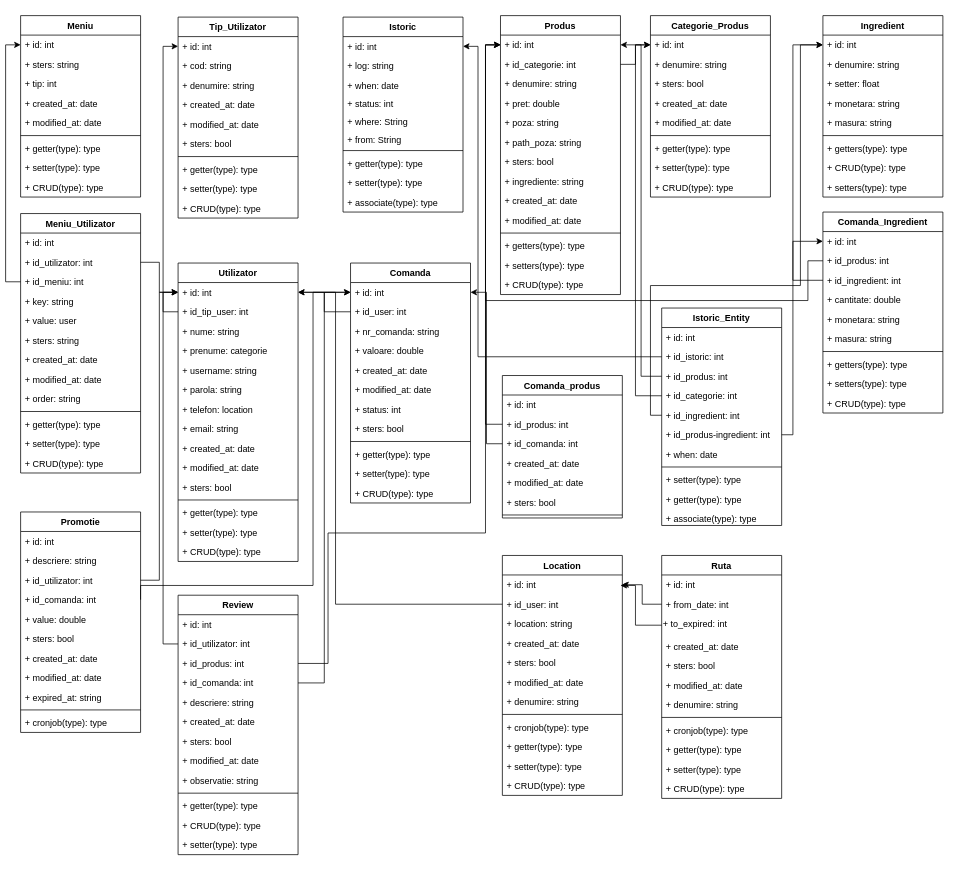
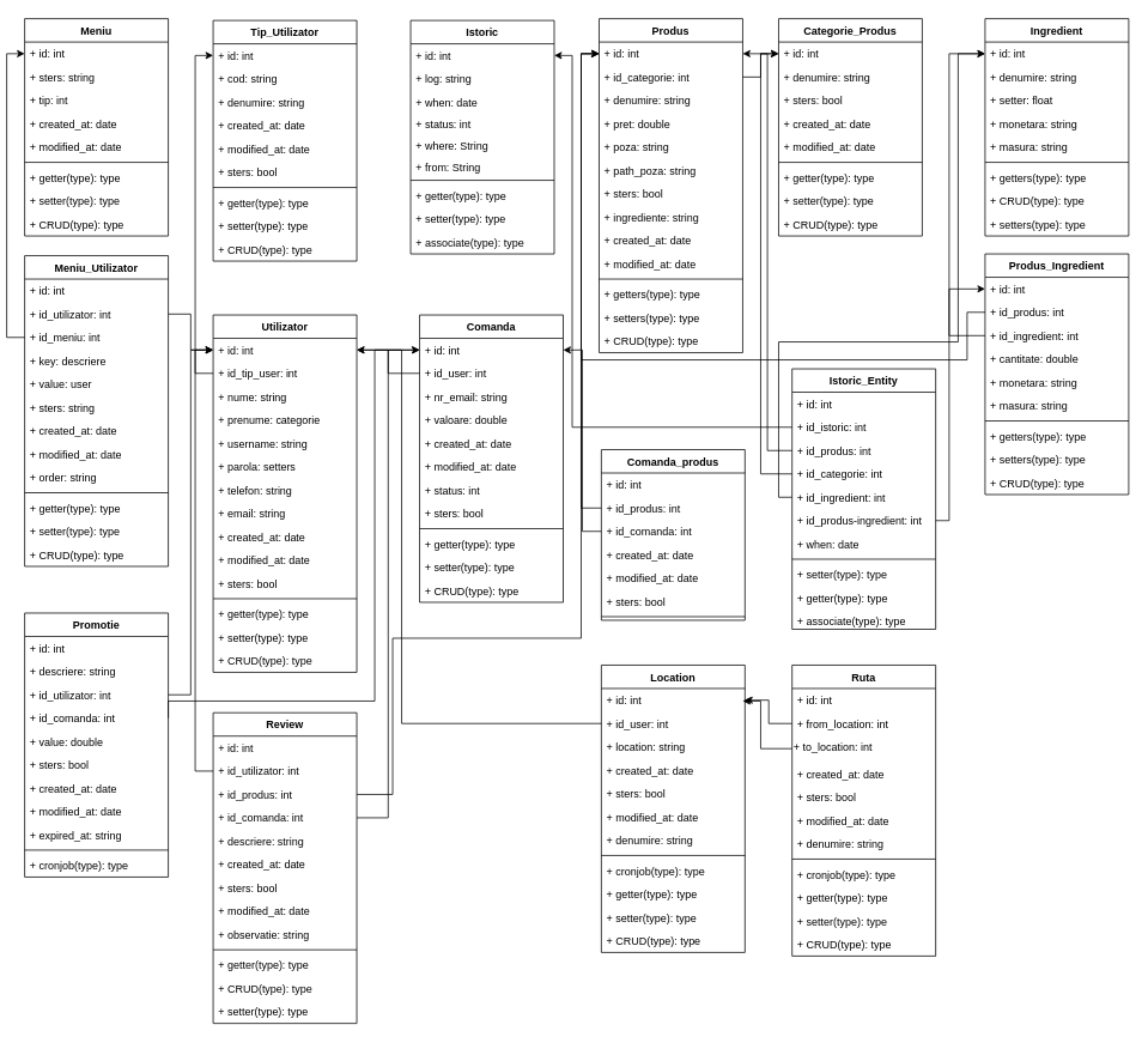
- <mxCell id="53" value="Comanda_Ingredient" style="swimlane;fontStyle=1;align=center;verticalAlign=top;childLayout=stackLayout;horizontal=1;startSize=26;horizontalStack=0;resizeParent=1;resizeParentMax=0;resizeLast=0;collapsible=1;marginBottom=0;" vertex="1" parent="1"><mxGeometry x="1090" y="282" width="160" height="268" as="geometry" /></mxCell>
+ <mxCell id="53" value="Produs_Ingredient" style="swimlane;fontStyle=1;align=center;verticalAlign=top;childLayout=stackLayout;horizontal=1;startSize=26;horizontalStack=0;resizeParent=1;resizeParentMax=0;resizeLast=0;collapsible=1;marginBottom=0;" vertex="1" parent="1"><mxGeometry x="1090" y="282" width="160" height="268" as="geometry" /></mxCell>
- <mxCell id="184" value="+ key: string" style="text;strokeColor=none;fillColor=none;align=left;verticalAlign=top;spacingLeft=4;spacingRight=4;overflow=hidden;rotatable=0;points=[[0,0.5],[1,0.5]];portConstraint=eastwest;" vertex="1" parent="180"><mxGeometry y="104" width="160" height="26" as="geometry" /></mxCell>
+ <mxCell id="184" value="+ key: descriere" style="text;strokeColor=none;fillColor=none;align=left;verticalAlign=top;spacingLeft=4;spacingRight=4;overflow=hidden;rotatable=0;points=[[0,0.5],[1,0.5]];portConstraint=eastwest;" vertex="1" parent="180"><mxGeometry y="104" width="160" height="26" as="geometry" /></mxCell>
- <mxCell id="81" value="+ nr_comanda: string" style="text;strokeColor=none;fillColor=none;align=left;verticalAlign=top;spacingLeft=4;spacingRight=4;overflow=hidden;rotatable=0;points=[[0,0.5],[1,0.5]];portConstraint=eastwest;" vertex="1" parent="78"><mxGeometry y="78" width="160" height="26" as="geometry" /></mxCell>
+ <mxCell id="81" value="+ nr_email: string" style="text;strokeColor=none;fillColor=none;align=left;verticalAlign=top;spacingLeft=4;spacingRight=4;overflow=hidden;rotatable=0;points=[[0,0.5],[1,0.5]];portConstraint=eastwest;" vertex="1" parent="78"><mxGeometry y="78" width="160" height="26" as="geometry" /></mxCell>
- <mxCell id="105" value="+ parola: string" style="text;strokeColor=none;fillColor=none;align=left;verticalAlign=top;spacingLeft=4;spacingRight=4;overflow=hidden;rotatable=0;points=[[0,0.5],[1,0.5]];portConstraint=eastwest;" vertex="1" parent="99"><mxGeometry y="156" width="160" height="26" as="geometry" /></mxCell>
+ <mxCell id="105" value="+ parola: setters" style="text;strokeColor=none;fillColor=none;align=left;verticalAlign=top;spacingLeft=4;spacingRight=4;overflow=hidden;rotatable=0;points=[[0,0.5],[1,0.5]];portConstraint=eastwest;" vertex="1" parent="99"><mxGeometry y="156" width="160" height="26" as="geometry" /></mxCell>
- <mxCell id="106" value="+ telefon: location" style="text;strokeColor=none;fillColor=none;align=left;verticalAlign=top;spacingLeft=4;spacingRight=4;overflow=hidden;rotatable=0;points=[[0,0.5],[1,0.5]];portConstraint=eastwest;" vertex="1" parent="99"><mxGeometry y="182" width="160" height="26" as="geometry" /></mxCell>
+ <mxCell id="106" value="+ telefon: string" style="text;strokeColor=none;fillColor=none;align=left;verticalAlign=top;spacingLeft=4;spacingRight=4;overflow=hidden;rotatable=0;points=[[0,0.5],[1,0.5]];portConstraint=eastwest;" vertex="1" parent="99"><mxGeometry y="182" width="160" height="26" as="geometry" /></mxCell>
- <mxCell id="204" value="+ from_date: int" style="text;strokeColor=none;fillColor=none;align=left;verticalAlign=top;spacingLeft=4;spacingRight=4;overflow=hidden;rotatable=0;points=[[0,0.5],[1,0.5]];portConstraint=eastwest;" vertex="1" parent="202"><mxGeometry y="52" width="160" height="26" as="geometry" /></mxCell>
+ <mxCell id="204" value="+ from_location: int" style="text;strokeColor=none;fillColor=none;align=left;verticalAlign=top;spacingLeft=4;spacingRight=4;overflow=hidden;rotatable=0;points=[[0,0.5],[1,0.5]];portConstraint=eastwest;" vertex="1" parent="202"><mxGeometry y="52" width="160" height="26" as="geometry" /></mxCell>
- <mxCell id="205" value="+ to_expired: int" style="text;html=1;" vertex="1" parent="202"><mxGeometry y="78" width="160" height="30" as="geometry" /></mxCell>
+ <mxCell id="205" value="+ to_location: int" style="text;html=1;" vertex="1" parent="202"><mxGeometry y="78" width="160" height="30" as="geometry" /></mxCell>
